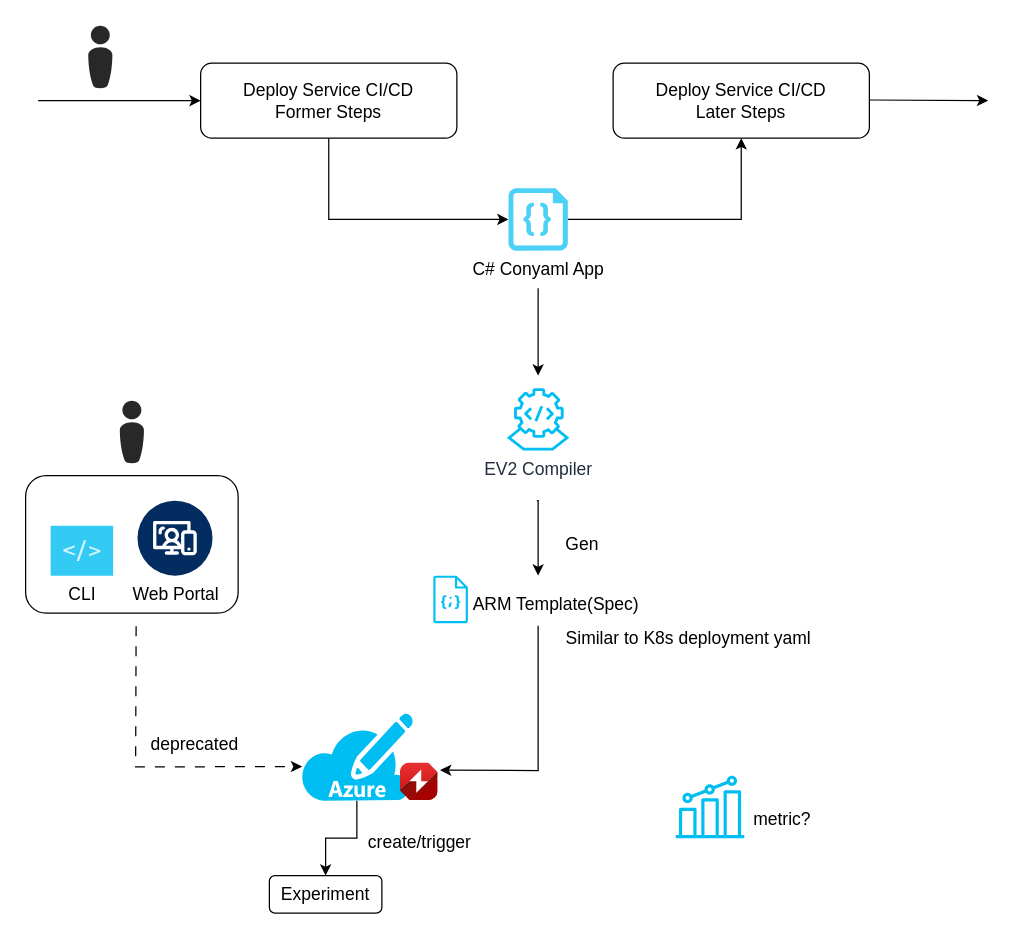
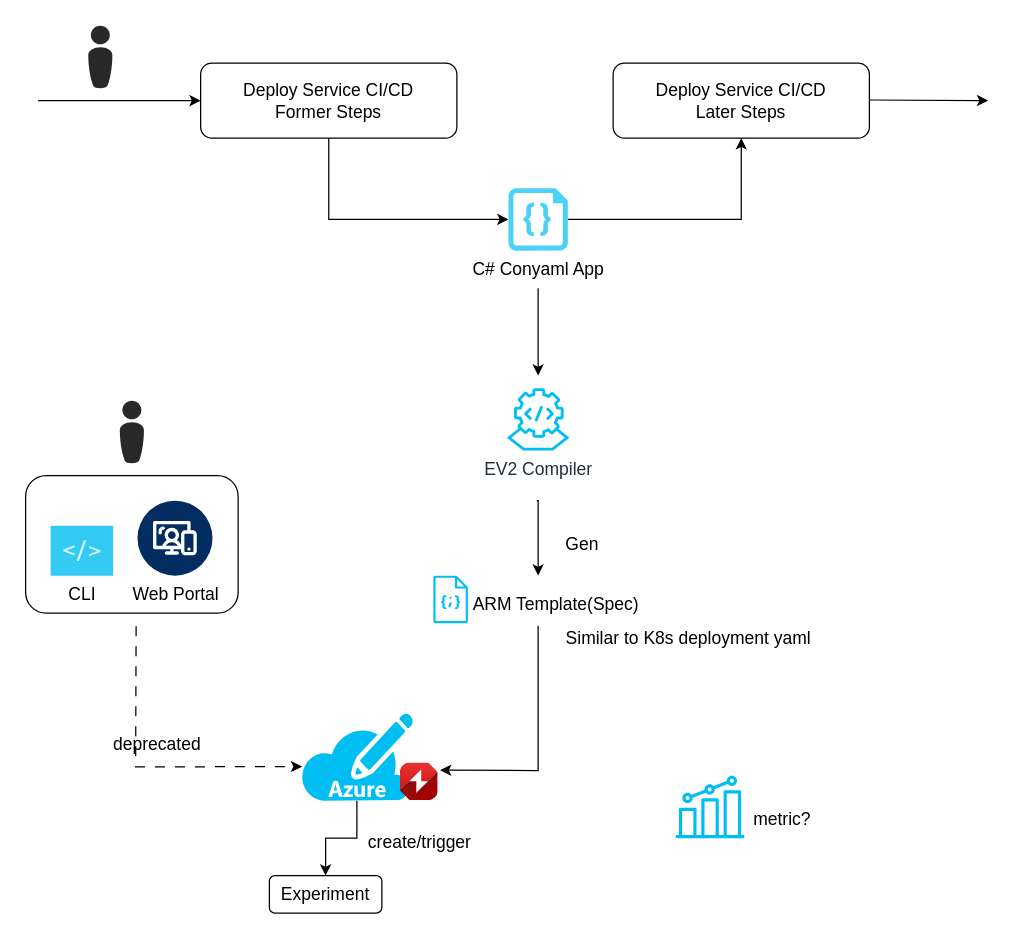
- <mxCell id="30" value="deprecated" style="text;html=1;align=center;verticalAlign=middle;resizable=0;points=[];autosize=1;strokeColor=none;fillColor=none;fontSize=14;" parent="1" vertex="1"><mxGeometry x="109.75" y="580" width="90" height="30" as="geometry" /></mxCell>
+ <mxCell id="30" value="deprecated" style="text;html=1;align=center;verticalAlign=middle;resizable=0;points=[];autosize=1;strokeColor=none;fillColor=none;fontSize=14;" parent="1" vertex="1"><mxGeometry x="79.75" y="580" width="90" height="30" as="geometry" /></mxCell>
